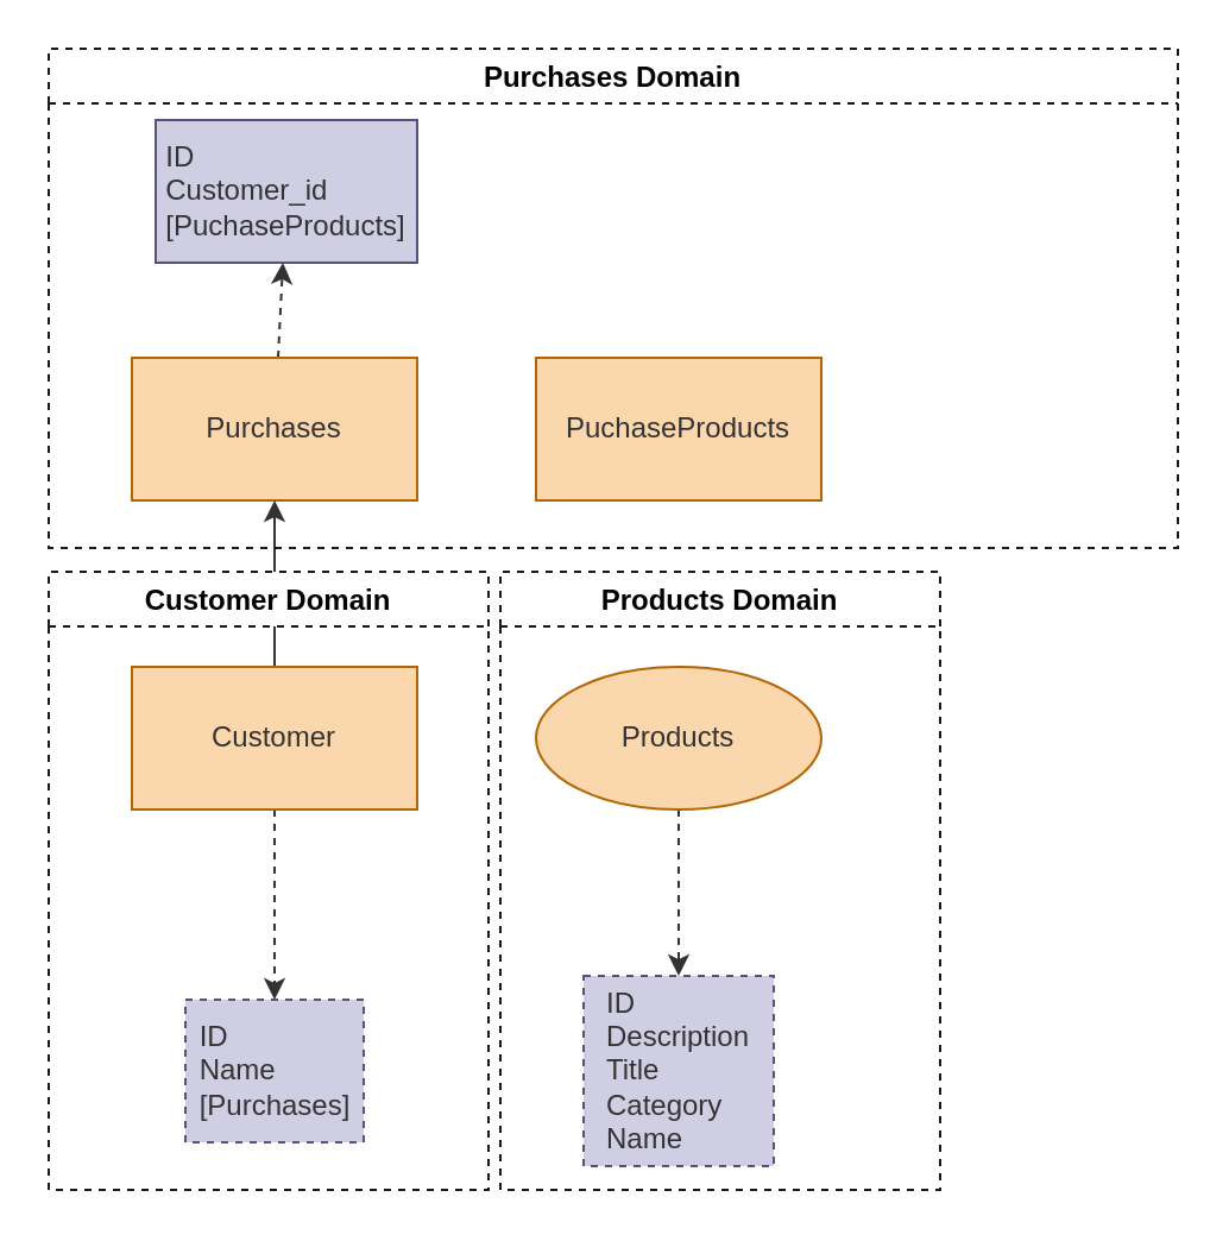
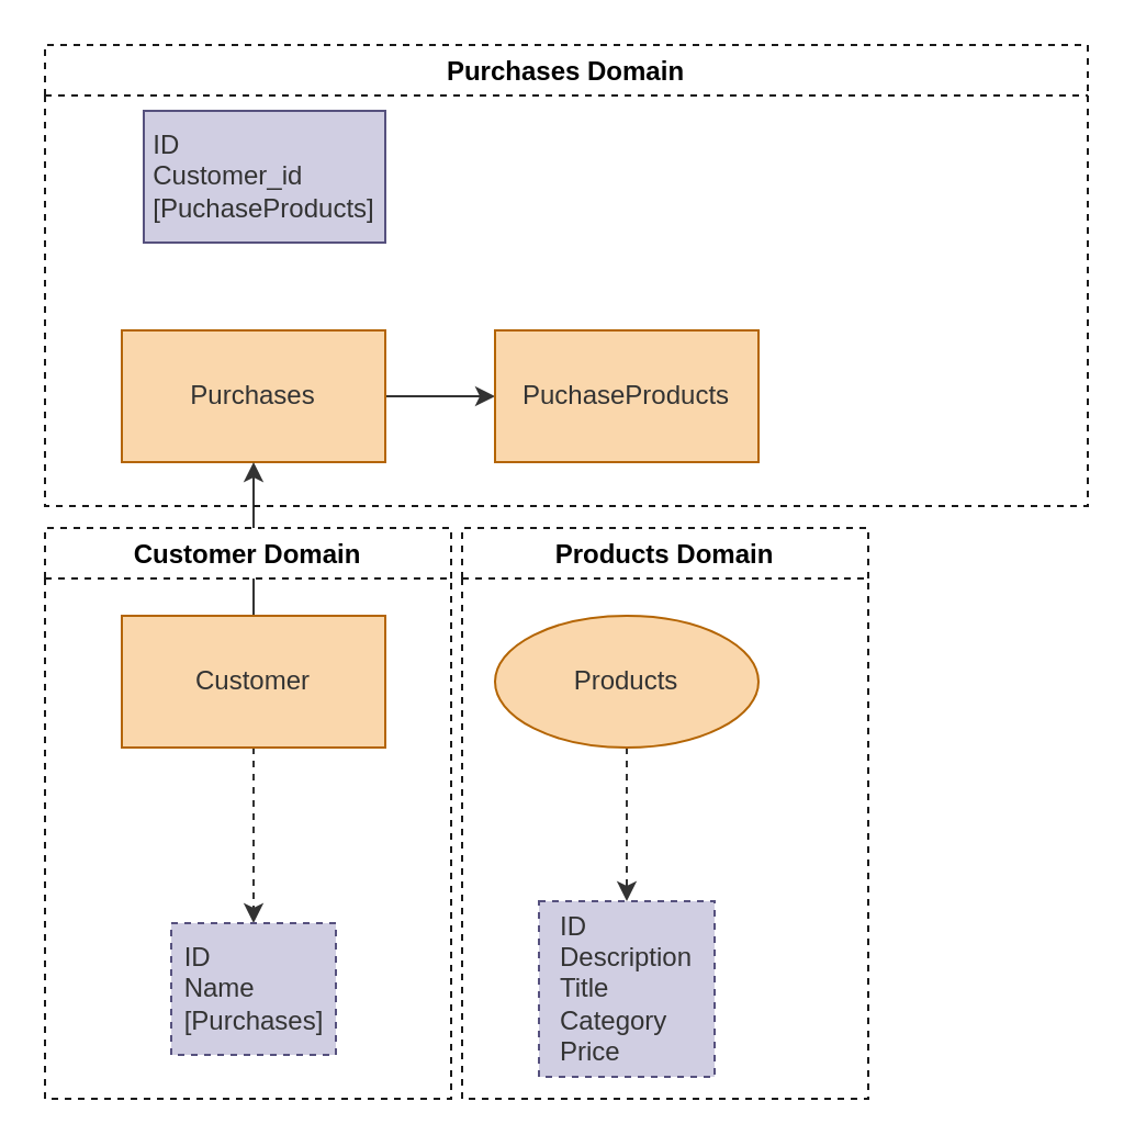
- <mxCell id="3" value="" style="edgeStyle=none;html=1;dashed=1;fontColor=#333333;strokeColor=#333333;" parent="1" source="4" target="13" edge="1"><mxGeometry relative="1" as="geometry" /></mxCell>
+ <mxCell id="2" style="edgeStyle=none;html=1;entryX=0;entryY=0.5;entryDx=0;entryDy=0;fontColor=#333333;strokeColor=#333333;" parent="1" source="4" target="5" edge="1"><mxGeometry relative="1" as="geometry" /></mxCell>
- <mxCell id="11" value="&lt;div style=&quot;text-align: justify&quot;&gt;&lt;span style=&quot;color: rgb(51 , 51 , 51)&quot;&gt;ID&lt;/span&gt;&lt;/div&gt;&lt;div style=&quot;text-align: justify&quot;&gt;&lt;span&gt;&lt;font color=&quot;#333333&quot;&gt;Description&lt;/font&gt;&lt;/span&gt;&lt;/div&gt;&lt;div style=&quot;text-align: justify&quot;&gt;&lt;span&gt;&lt;font color=&quot;#333333&quot;&gt;Title&lt;/font&gt;&lt;/span&gt;&lt;/div&gt;&lt;div style=&quot;text-align: justify&quot;&gt;&lt;span&gt;&lt;font color=&quot;#333333&quot;&gt;Category&lt;/font&gt;&lt;/span&gt;&lt;/div&gt;&lt;span style=&quot;color: rgb(51 , 51 , 51)&quot;&gt;&lt;div style=&quot;text-align: justify&quot;&gt;&lt;span&gt;Name&lt;/span&gt;&lt;/div&gt;&lt;/span&gt;" style="whiteSpace=wrap;html=1;fillColor=#d0cee2;strokeColor=#56517e;labelBackgroundColor=none;align=center;dashed=1;" parent="1" vertex="1"><mxGeometry x="245" y="410" width="80" height="80" as="geometry" /></mxCell>
+ <mxCell id="11" value="&lt;div style=&quot;text-align: justify&quot;&gt;&lt;span style=&quot;color: rgb(51 , 51 , 51)&quot;&gt;ID&lt;/span&gt;&lt;/div&gt;&lt;div style=&quot;text-align: justify&quot;&gt;&lt;span&gt;&lt;font color=&quot;#333333&quot;&gt;Description&lt;/font&gt;&lt;/span&gt;&lt;/div&gt;&lt;div style=&quot;text-align: justify&quot;&gt;&lt;span&gt;&lt;font color=&quot;#333333&quot;&gt;Title&lt;/font&gt;&lt;/span&gt;&lt;/div&gt;&lt;div style=&quot;text-align: justify&quot;&gt;&lt;span&gt;&lt;font color=&quot;#333333&quot;&gt;Category&lt;/font&gt;&lt;/span&gt;&lt;/div&gt;&lt;span style=&quot;color: rgb(51 , 51 , 51)&quot;&gt;&lt;div style=&quot;text-align: justify&quot;&gt;&lt;span&gt;Price&lt;/span&gt;&lt;/div&gt;&lt;/span&gt;" style="whiteSpace=wrap;html=1;fillColor=#d0cee2;strokeColor=#56517e;labelBackgroundColor=none;align=center;dashed=1;" parent="1" vertex="1"><mxGeometry x="245" y="410" width="80" height="80" as="geometry" /></mxCell>
